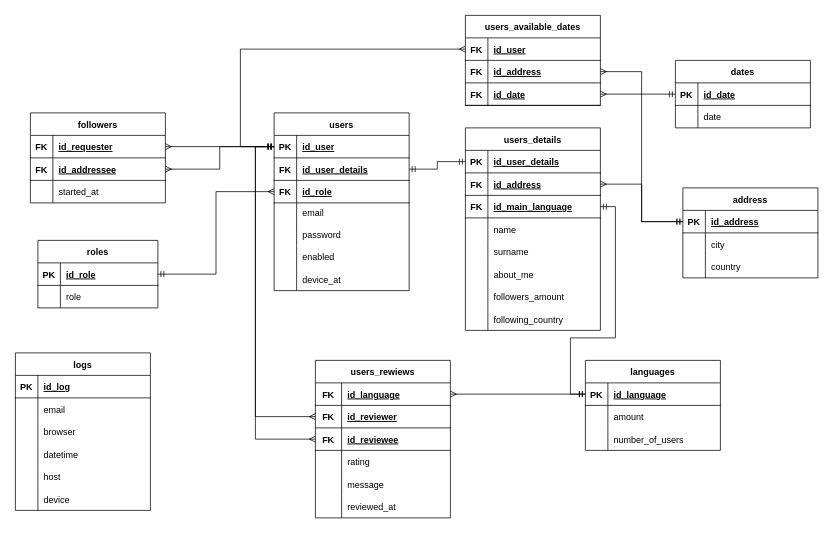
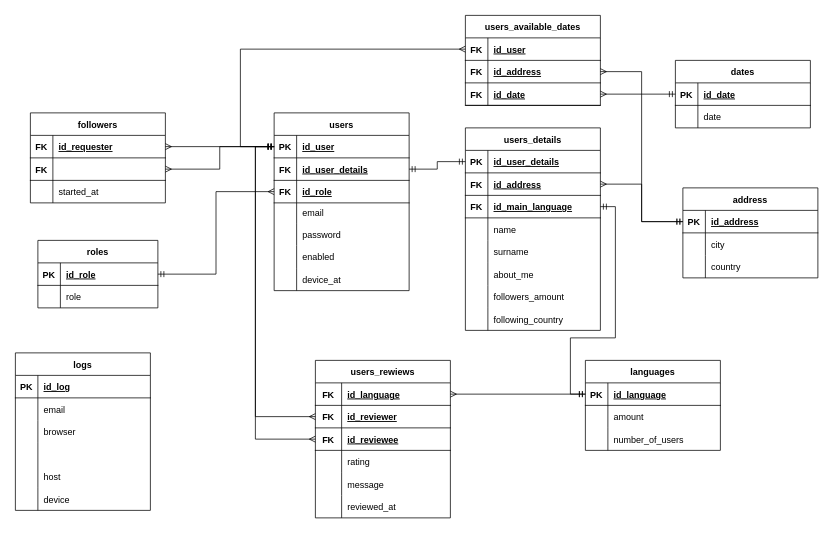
- <mxCell id="97" value="id_addressee" style="shape=partialRectangle;connectable=0;fillColor=none;top=0;left=0;bottom=0;right=0;align=left;spacingLeft=6;fontStyle=5;overflow=hidden;" parent="95" vertex="1"><mxGeometry x="30" width="150" height="30" as="geometry" /></mxCell>
- <mxCell id="142" value="datetime" style="shape=partialRectangle;connectable=0;fillColor=none;top=0;left=0;bottom=0;right=0;align=left;spacingLeft=6;overflow=hidden;" parent="140" vertex="1"><mxGeometry x="30" width="150" height="30" as="geometry" /></mxCell>
